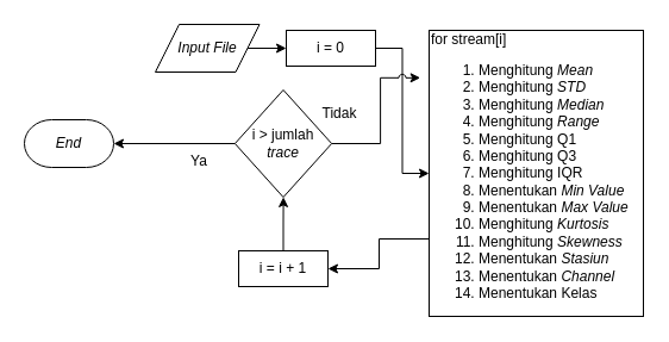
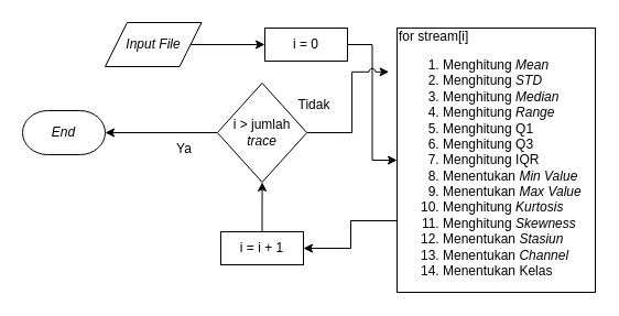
- <mxCell id="3" value="&lt;i&gt;Input File&lt;/i&gt;" style="shape=parallelogram;perimeter=parallelogramPerimeter;whiteSpace=wrap;html=1;fixedSize=1;fillColor=none;" parent="1" vertex="1"><mxGeometry x="130" y="20" width="87.5" height="40" as="geometry" /></mxCell>
+ <mxCell id="3" value="&lt;i&gt;Input File&lt;/i&gt;" style="shape=parallelogram;perimeter=parallelogramPerimeter;whiteSpace=wrap;html=1;fixedSize=1;fillColor=none;" parent="1" vertex="1"><mxGeometry x="95" y="20" width="87.5" height="40" as="geometry" /></mxCell>
